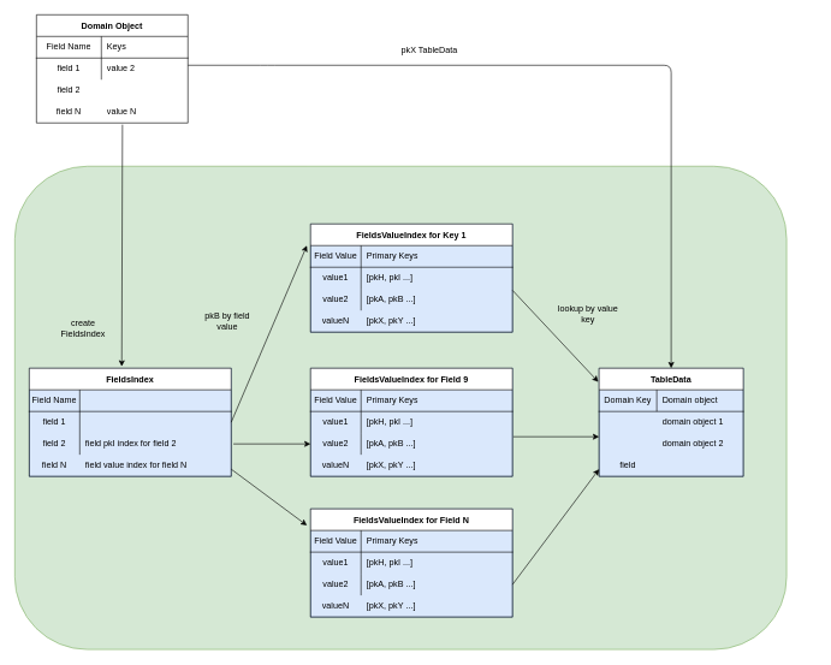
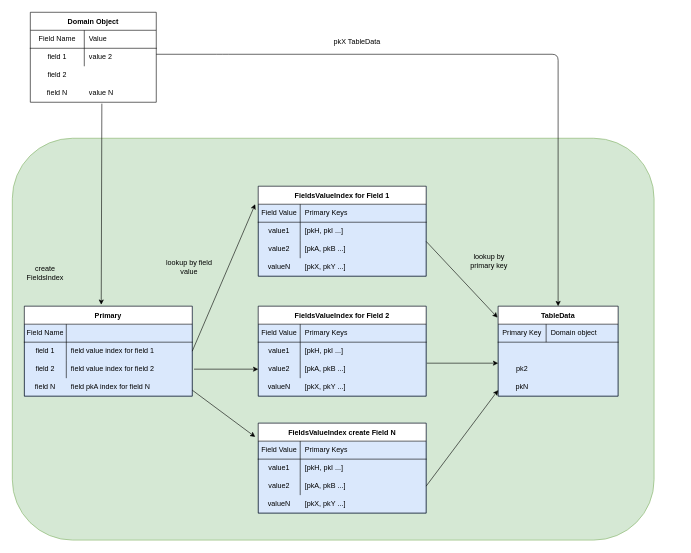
- <mxCell id="78" value="Keys" style="shape=partialRectangle;html=1;whiteSpace=wrap;connectable=0;fillColor=none;top=0;left=0;bottom=0;right=0;align=left;spacingLeft=6;overflow=hidden;" vertex="1" parent="76"><mxGeometry x="90" width="120" height="30" as="geometry" /></mxCell>
+ <mxCell id="78" value="Value" style="shape=partialRectangle;html=1;whiteSpace=wrap;connectable=0;fillColor=none;top=0;left=0;bottom=0;right=0;align=left;spacingLeft=6;overflow=hidden;" vertex="1" parent="76"><mxGeometry x="90" width="120" height="30" as="geometry" /></mxCell>
- <mxCell id="29" value="FieldsValueIndex for Key 1" style="shape=table;startSize=30;container=1;collapsible=0;childLayout=tableLayout;fixedRows=1;rowLines=0;fontStyle=1;align=center;" vertex="1" parent="28"><mxGeometry width="280" height="150" as="geometry" /></mxCell>
+ <mxCell id="29" value="FieldsValueIndex for Field 1" style="shape=table;startSize=30;container=1;collapsible=0;childLayout=tableLayout;fixedRows=1;rowLines=0;fontStyle=1;align=center;" vertex="1" parent="28"><mxGeometry width="280" height="150" as="geometry" /></mxCell>
- <mxCell id="89" value="lookup by value key" style="text;html=1;strokeColor=none;fillColor=none;align=center;verticalAlign=middle;whiteSpace=wrap;rounded=0;" vertex="1" parent="1"><mxGeometry x="770" y="420" width="90" height="30" as="geometry" /></mxCell>
+ <mxCell id="89" value="lookup by primary key" style="text;html=1;strokeColor=none;fillColor=none;align=center;verticalAlign=middle;whiteSpace=wrap;rounded=0;" vertex="1" parent="1"><mxGeometry x="770" y="420" width="90" height="30" as="geometry" /></mxCell>
- <mxCell id="88" value="pkB by field value" style="text;html=1;strokeColor=none;fillColor=none;align=center;verticalAlign=middle;whiteSpace=wrap;rounded=0;" vertex="1" parent="1"><mxGeometry x="270" y="430" width="90" height="30" as="geometry" /></mxCell>
+ <mxCell id="88" value="lookup by field value" style="text;html=1;strokeColor=none;fillColor=none;align=center;verticalAlign=middle;whiteSpace=wrap;rounded=0;" vertex="1" parent="1"><mxGeometry x="270" y="430" width="90" height="30" as="geometry" /></mxCell>
- <mxCell id="87" value="create FieldsIndex" style="text;html=1;strokeColor=none;fillColor=none;align=center;verticalAlign=middle;whiteSpace=wrap;rounded=0;" vertex="1" parent="1"><mxGeometry x="70" y="440" width="90" height="30" as="geometry" /></mxCell>
+ <mxCell id="87" value="create FieldsIndex" style="text;html=1;strokeColor=none;fillColor=none;align=center;verticalAlign=middle;whiteSpace=wrap;rounded=0;" vertex="1" parent="1"><mxGeometry x="30" y="440" width="90" height="30" as="geometry" /></mxCell>
- <mxCell id="4" value="FieldsIndex" style="shape=table;startSize=30;container=1;collapsible=0;childLayout=tableLayout;fixedRows=1;rowLines=0;fontStyle=1;align=center;" vertex="1" parent="3"><mxGeometry width="280" height="150" as="geometry" /></mxCell>
+ <mxCell id="4" value="Primary" style="shape=table;startSize=30;container=1;collapsible=0;childLayout=tableLayout;fixedRows=1;rowLines=0;fontStyle=1;align=center;" vertex="1" parent="3"><mxGeometry width="280" height="150" as="geometry" /></mxCell>
- <mxCell id="42" value="FieldsValueIndex for Field 9" style="shape=table;startSize=30;container=1;collapsible=0;childLayout=tableLayout;fixedRows=1;rowLines=0;fontStyle=1;align=center;" vertex="1" parent="41"><mxGeometry width="280" height="150" as="geometry" /></mxCell>
+ <mxCell id="42" value="FieldsValueIndex for Field 2" style="shape=table;startSize=30;container=1;collapsible=0;childLayout=tableLayout;fixedRows=1;rowLines=0;fontStyle=1;align=center;" vertex="1" parent="41"><mxGeometry width="280" height="150" as="geometry" /></mxCell>
- <mxCell id="20" value="Domain Key" style="shape=partialRectangle;html=1;whiteSpace=wrap;connectable=0;fillColor=none;top=0;left=0;bottom=0;right=0;overflow=hidden;" vertex="1" parent="19"><mxGeometry width="80" height="30" as="geometry" /></mxCell>
+ <mxCell id="20" value="Primary Key" style="shape=partialRectangle;html=1;whiteSpace=wrap;connectable=0;fillColor=none;top=0;left=0;bottom=0;right=0;overflow=hidden;" vertex="1" parent="19"><mxGeometry width="80" height="30" as="geometry" /></mxCell>
+ <mxCell id="9" value="field value index for field 1" style="shape=partialRectangle;html=1;whiteSpace=wrap;connectable=0;fillColor=none;top=0;left=0;bottom=0;right=0;align=left;spacingLeft=6;overflow=hidden;" vertex="1" parent="7"><mxGeometry x="70" width="210" height="30" as="geometry" /></mxCell>
- <mxCell id="23" value="domain object 1" style="shape=partialRectangle;html=1;whiteSpace=wrap;connectable=0;fillColor=none;top=0;left=0;bottom=0;right=0;align=left;spacingLeft=6;overflow=hidden;" vertex="1" parent="22"><mxGeometry x="80" width="120" height="30" as="geometry" /></mxCell>
- <mxCell id="12" value="field pkI index for field 2" style="shape=partialRectangle;html=1;whiteSpace=wrap;connectable=0;fillColor=none;top=0;left=0;bottom=0;right=0;align=left;spacingLeft=6;overflow=hidden;" vertex="1" parent="10"><mxGeometry x="70" width="210" height="30" as="geometry" /></mxCell>
+ <mxCell id="12" value="field value index for field 2" style="shape=partialRectangle;html=1;whiteSpace=wrap;connectable=0;fillColor=none;top=0;left=0;bottom=0;right=0;align=left;spacingLeft=6;overflow=hidden;" vertex="1" parent="10"><mxGeometry x="70" width="210" height="30" as="geometry" /></mxCell>
+ <mxCell id="25" value="pk2" style="shape=partialRectangle;html=1;whiteSpace=wrap;connectable=0;fillColor=none;top=0;left=0;bottom=0;right=0;overflow=hidden;" vertex="1" parent="24"><mxGeometry width="80" height="30" as="geometry" /></mxCell>
- <mxCell id="26" value="domain object 2" style="shape=partialRectangle;html=1;whiteSpace=wrap;connectable=0;fillColor=none;top=0;left=0;bottom=0;right=0;align=left;spacingLeft=6;overflow=hidden;" vertex="1" parent="24"><mxGeometry x="80" width="120" height="30" as="geometry" /></mxCell>
- <mxCell id="14" value="field value index for field N" style="shape=partialRectangle;html=1;whiteSpace=wrap;connectable=0;fillColor=none;top=0;left=0;bottom=0;right=0;align=left;spacingLeft=6;overflow=hidden;" vertex="1" parent="3"><mxGeometry x="70" y="120" width="210" height="30" as="geometry" /></mxCell>
+ <mxCell id="14" value="field pkA index for field N" style="shape=partialRectangle;html=1;whiteSpace=wrap;connectable=0;fillColor=none;top=0;left=0;bottom=0;right=0;align=left;spacingLeft=6;overflow=hidden;" vertex="1" parent="3"><mxGeometry x="70" y="120" width="210" height="30" as="geometry" /></mxCell>
- <mxCell id="27" value="field" style="shape=partialRectangle;html=1;whiteSpace=wrap;connectable=0;fillColor=none;top=0;left=0;bottom=0;right=0;overflow=hidden;" vertex="1" parent="17"><mxGeometry y="120" width="80" height="30" as="geometry" /></mxCell>
+ <mxCell id="27" value="pkN" style="shape=partialRectangle;html=1;whiteSpace=wrap;connectable=0;fillColor=none;top=0;left=0;bottom=0;right=0;overflow=hidden;" vertex="1" parent="17"><mxGeometry y="120" width="80" height="30" as="geometry" /></mxCell>
- <mxCell id="55" value="FieldsValueIndex for Field N" style="shape=table;startSize=30;container=1;collapsible=0;childLayout=tableLayout;fixedRows=1;rowLines=0;fontStyle=1;align=center;" vertex="1" parent="54"><mxGeometry width="280" height="150" as="geometry" /></mxCell>
+ <mxCell id="55" value="FieldsValueIndex create Field N" style="shape=table;startSize=30;container=1;collapsible=0;childLayout=tableLayout;fixedRows=1;rowLines=0;fontStyle=1;align=center;" vertex="1" parent="54"><mxGeometry width="280" height="150" as="geometry" /></mxCell>
